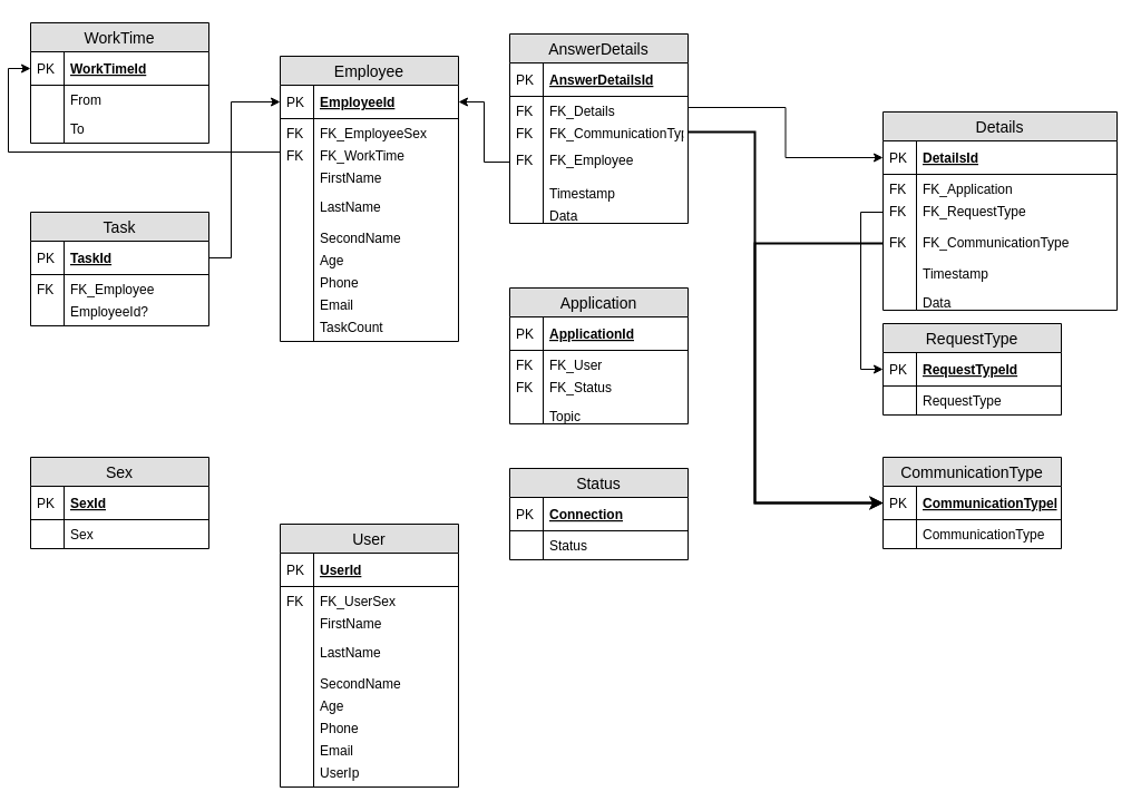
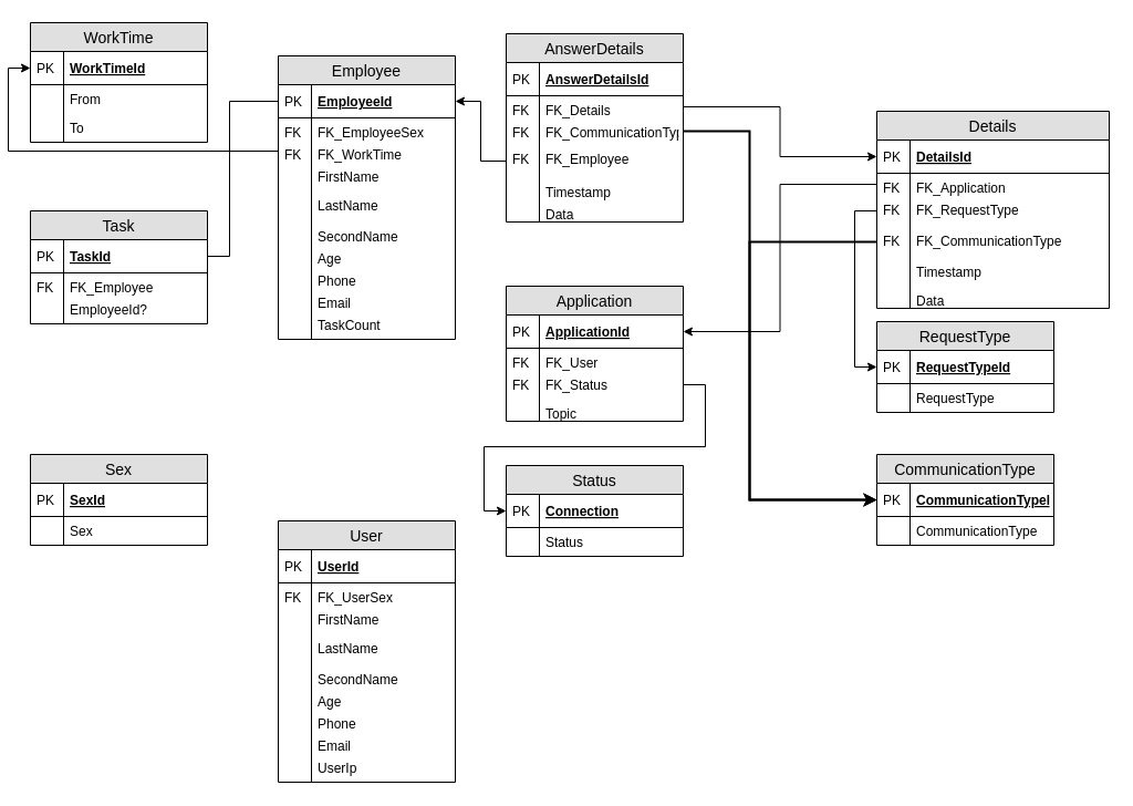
- <mxCell id="119" style="edgeStyle=orthogonalEdgeStyle;rounded=0;orthogonalLoop=1;jettySize=auto;html=1;entryX=0;entryY=0.5;entryDx=0;entryDy=0;endSize=6;strokeWidth=1;" edge="1" parent="1" source="112" target="82"><mxGeometry relative="1" as="geometry"><Array as="points"><mxPoint x="200" y="231" /><mxPoint x="200" y="91" /></Array></mxGeometry></mxCell>
+ <mxCell id="119" style="edgeStyle=orthogonalEdgeStyle;rounded=0;orthogonalLoop=1;jettySize=auto;html=1;entryX=0;entryY=0.5;entryDx=0;entryDy=0;endSize=6;strokeWidth=1;endArrow=none;" edge="1" parent="1" source="112" target="82"><mxGeometry relative="1" as="geometry"><Array as="points"><mxPoint x="200" y="231" /><mxPoint x="200" y="91" /></Array></mxGeometry></mxCell>
+ <mxCell id="59" style="edgeStyle=orthogonalEdgeStyle;rounded=0;orthogonalLoop=1;jettySize=auto;html=1;exitX=0;exitY=0.5;exitDx=0;exitDy=0;entryX=1;entryY=0.5;entryDx=0;entryDy=0;" parent="1" source="43" target="27" edge="1"><mxGeometry relative="1" as="geometry" /></mxCell>
+ <mxCell id="80" style="edgeStyle=orthogonalEdgeStyle;rounded=0;orthogonalLoop=1;jettySize=auto;html=1;exitX=1;exitY=0.5;exitDx=0;exitDy=0;entryX=0;entryY=0.5;entryDx=0;entryDy=0;strokeWidth=1;" parent="1" source="31" target="36" edge="1"><mxGeometry relative="1" as="geometry" /></mxCell>
